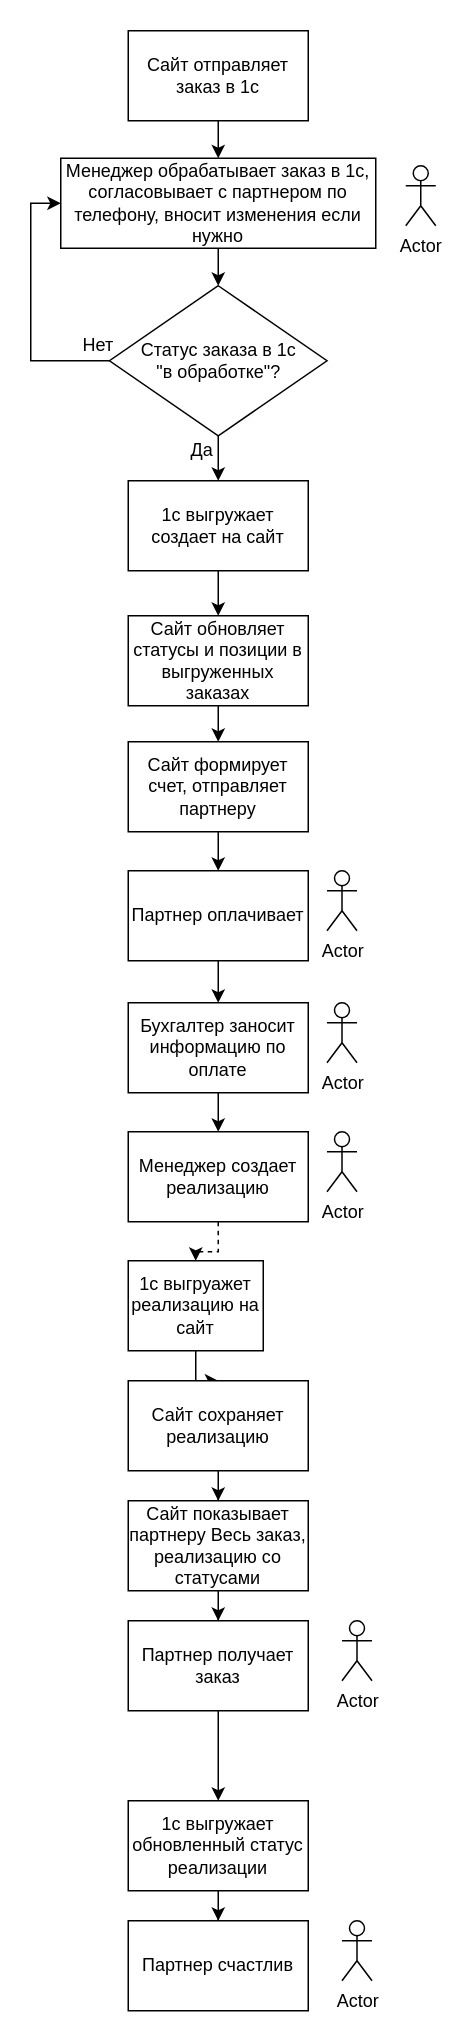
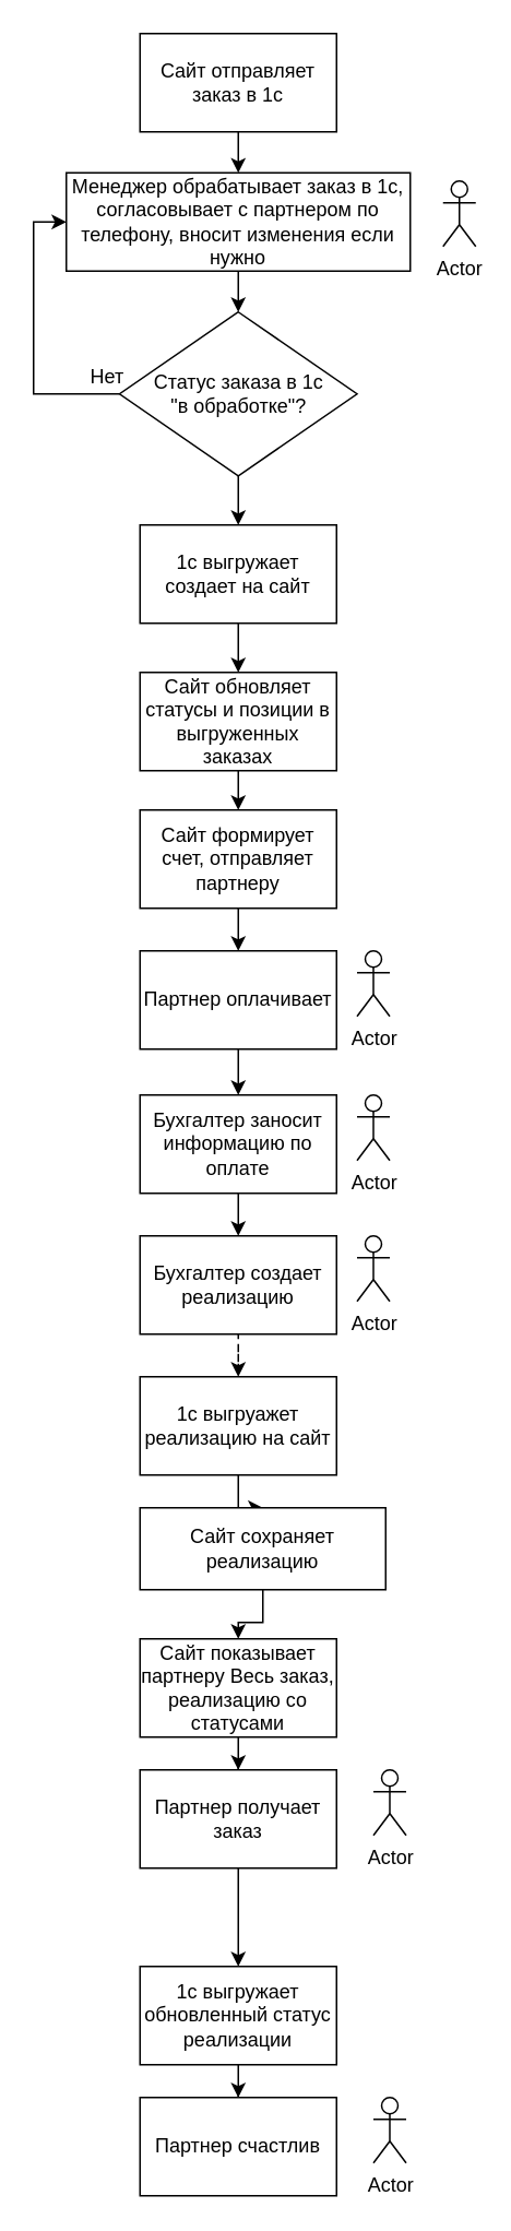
- <mxCell id="12" value="Да" style="text;html=1;resizable=0;points=[];autosize=1;align=left;verticalAlign=top;spacingTop=-4;" parent="1" vertex="1"><mxGeometry x="125" y="290" width="30" height="20" as="geometry" /></mxCell>
- <mxCell id="21" value="Менеджер создает реализацию" style="rounded=0;whiteSpace=wrap;html=1;" parent="1" vertex="1"><mxGeometry x="85" y="754" width="120" height="60" as="geometry" /></mxCell>
+ <mxCell id="21" value="Бухгалтер создает реализацию" style="rounded=0;whiteSpace=wrap;html=1;" parent="1" vertex="1"><mxGeometry x="85" y="754" width="120" height="60" as="geometry" /></mxCell>
- <mxCell id="26" value="1с выгруажет реализацию на сайт" style="rounded=0;whiteSpace=wrap;html=1;" parent="1" vertex="1"><mxGeometry x="85" y="840" width="90" height="60" as="geometry" /></mxCell>
+ <mxCell id="26" value="1с выгруажет реализацию на сайт" style="rounded=0;whiteSpace=wrap;html=1;" parent="1" vertex="1"><mxGeometry x="85" y="840" width="120" height="60" as="geometry" /></mxCell>
- <mxCell id="32" value="Сайт сохраняет реализацию" style="rounded=0;whiteSpace=wrap;html=1;" vertex="1" parent="1"><mxGeometry x="85" y="920" width="120" height="60" as="geometry" /></mxCell>
+ <mxCell id="32" value="Сайт сохраняет реализацию" style="rounded=0;whiteSpace=wrap;html=1;" vertex="1" parent="1"><mxGeometry x="85" y="920" width="150" height="50" as="geometry" /></mxCell>
